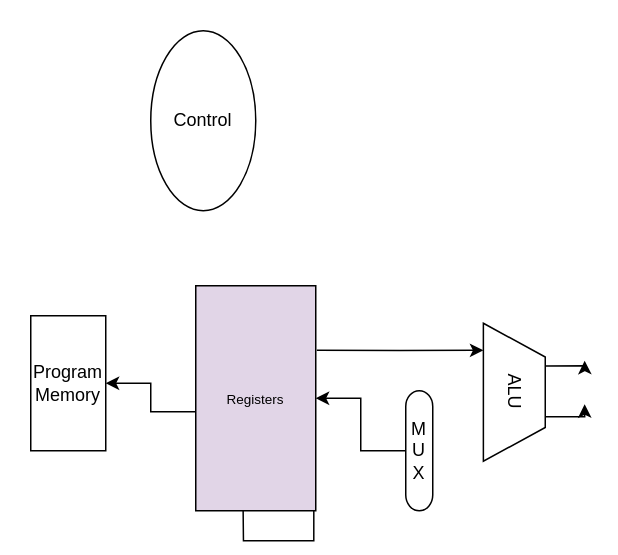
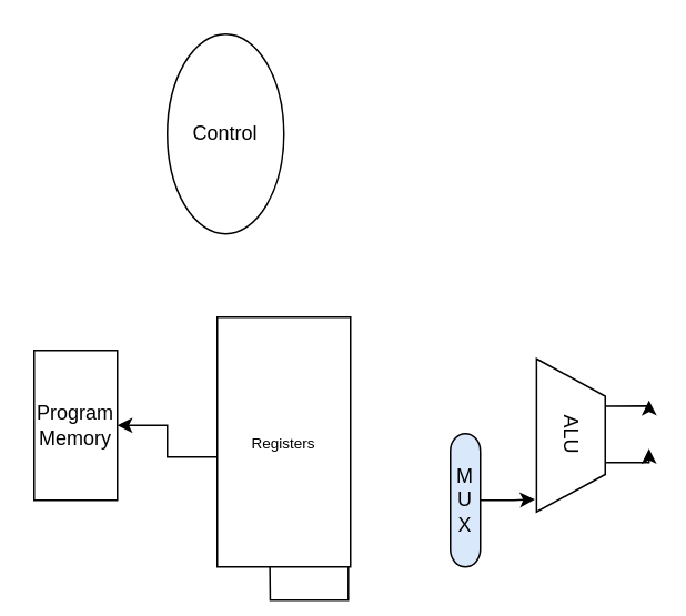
- <mxCell id="10" style="edgeStyle=orthogonalEdgeStyle;rounded=0;orthogonalLoop=1;jettySize=auto;html=1;entryX=0.196;entryY=1;entryDx=0;entryDy=0;entryPerimeter=0;exitX=1.009;exitY=0.287;exitDx=0;exitDy=0;exitPerimeter=0;" edge="1" parent="1" source="12" target="5"><mxGeometry relative="1" as="geometry" /></mxCell>
- <mxCell id="12" value="&lt;font style=&quot;font-size: 9px;&quot;&gt;Registers&lt;/font&gt;" style="rounded=0;whiteSpace=wrap;html=1;fillColor=#e1d5e7;" vertex="1" parent="1"><mxGeometry x="130" y="190" width="80" height="150" as="geometry" /></mxCell>
+ <mxCell id="12" value="&lt;font style=&quot;font-size: 9px;&quot;&gt;Registers&lt;/font&gt;" style="rounded=0;whiteSpace=wrap;html=1;" vertex="1" parent="1"><mxGeometry x="130" y="190" width="80" height="150" as="geometry" /></mxCell>
- <mxCell id="9" style="edgeStyle=orthogonalEdgeStyle;rounded=0;orthogonalLoop=1;jettySize=auto;html=1;" edge="1" parent="1" source="6" target="12"><mxGeometry relative="1" as="geometry" /></mxCell>
+ <mxCell id="9" style="edgeStyle=orthogonalEdgeStyle;rounded=0;orthogonalLoop=1;jettySize=auto;html=1;entryX=0.918;entryY=1.024;entryDx=0;entryDy=0;entryPerimeter=0;" edge="1" parent="1" source="6" target="5"><mxGeometry relative="1" as="geometry" /></mxCell>
- <mxCell id="6" value="M&lt;br&gt;U&lt;br&gt;X" style="rounded=1;whiteSpace=wrap;html=1;imageHeight=24;arcSize=58;rotation=0;" vertex="1" parent="1"><mxGeometry x="270" y="260" width="18" height="80" as="geometry" /></mxCell>
+ <mxCell id="6" value="M&lt;br&gt;U&lt;br&gt;X" style="rounded=1;whiteSpace=wrap;html=1;imageHeight=24;arcSize=58;rotation=0;fillColor=#dae8fc;" vertex="1" parent="1"><mxGeometry x="270" y="260" width="18" height="80" as="geometry" /></mxCell>
